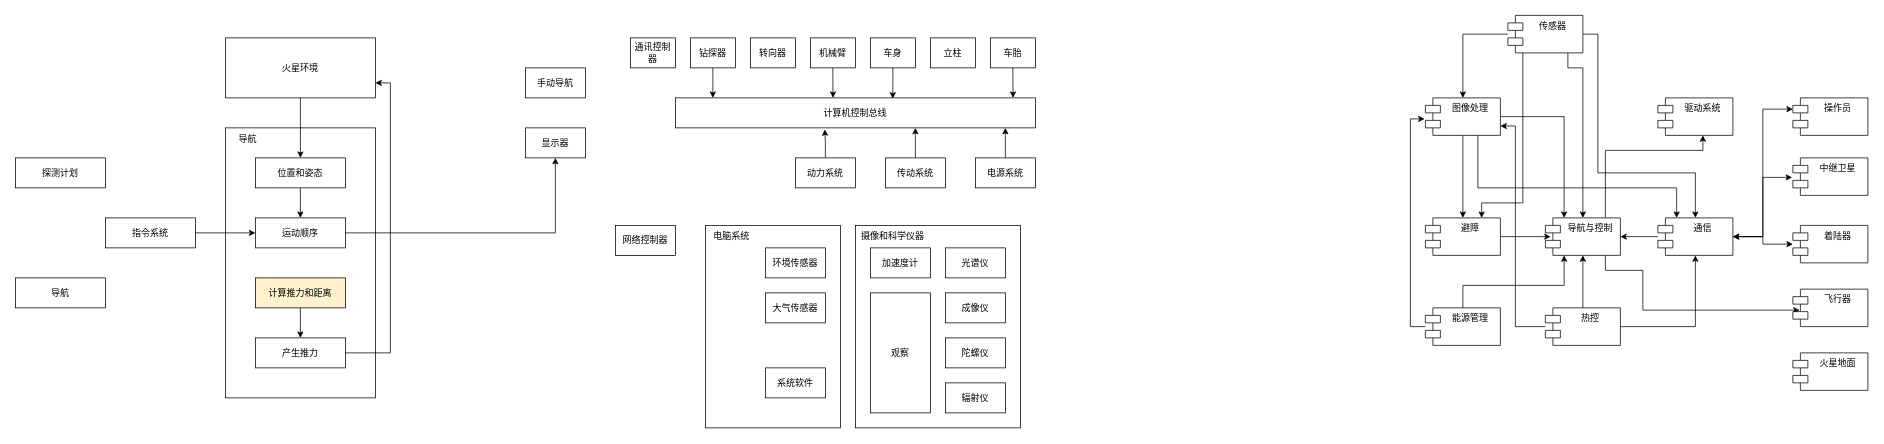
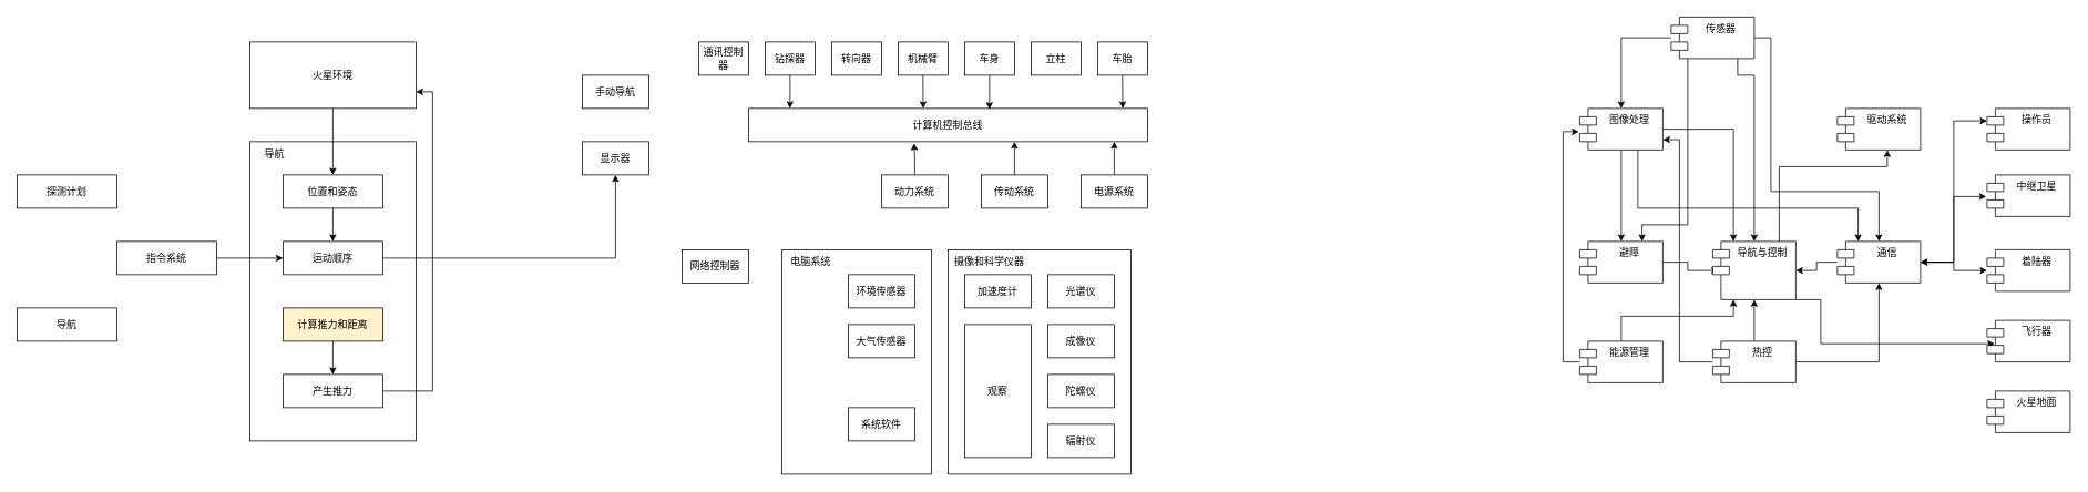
- <mxCell id="65" value="导航与控制" style="shape=module;align=left;spacingLeft=20;align=center;verticalAlign=top;" vertex="1" parent="1"><mxGeometry x="2060" y="290" width="100" height="50" as="geometry" /></mxCell>
+ <mxCell id="65" value="导航与控制" style="shape=module;align=left;spacingLeft=20;align=center;verticalAlign=top;" vertex="1" parent="1"><mxGeometry x="2060" y="290" width="100" height="70" as="geometry" /></mxCell>
